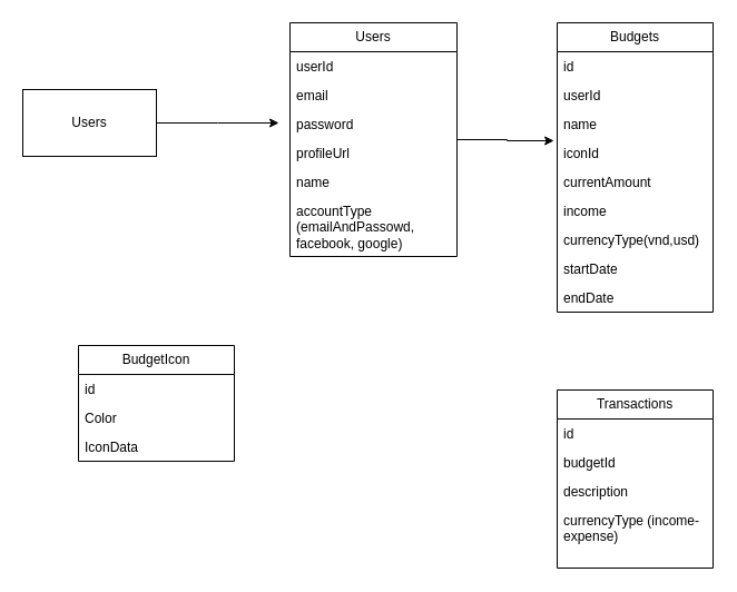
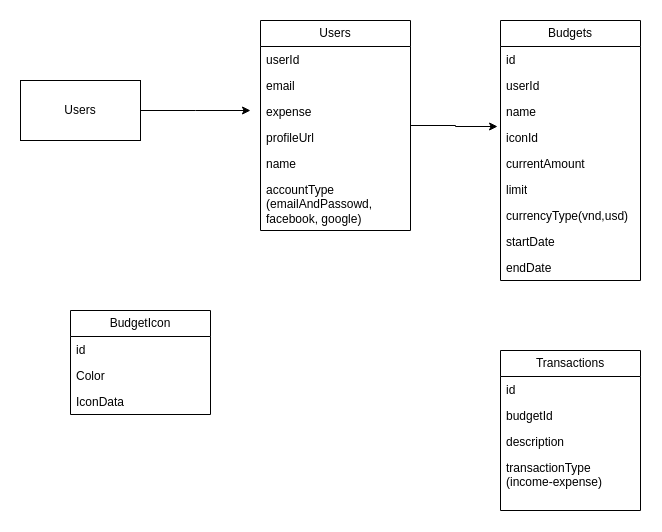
- <mxCell id="8" value="password" style="text;strokeColor=none;fillColor=none;align=left;verticalAlign=top;spacingLeft=4;spacingRight=4;overflow=hidden;rotatable=0;points=[[0,0.5],[1,0.5]];portConstraint=eastwest;whiteSpace=wrap;html=1;" parent="5" vertex="1"><mxGeometry y="78" width="150" height="26" as="geometry" /></mxCell>
+ <mxCell id="8" value="expense" style="text;strokeColor=none;fillColor=none;align=left;verticalAlign=top;spacingLeft=4;spacingRight=4;overflow=hidden;rotatable=0;points=[[0,0.5],[1,0.5]];portConstraint=eastwest;whiteSpace=wrap;html=1;" parent="5" vertex="1"><mxGeometry y="78" width="150" height="26" as="geometry" /></mxCell>
- <mxCell id="22" value="income" style="text;strokeColor=none;fillColor=none;align=left;verticalAlign=top;spacingLeft=4;spacingRight=4;overflow=hidden;rotatable=0;points=[[0,0.5],[1,0.5]];portConstraint=eastwest;whiteSpace=wrap;html=1;" parent="16" vertex="1"><mxGeometry y="156" width="140" height="26" as="geometry" /></mxCell>
+ <mxCell id="22" value="limit" style="text;strokeColor=none;fillColor=none;align=left;verticalAlign=top;spacingLeft=4;spacingRight=4;overflow=hidden;rotatable=0;points=[[0,0.5],[1,0.5]];portConstraint=eastwest;whiteSpace=wrap;html=1;" parent="16" vertex="1"><mxGeometry y="156" width="140" height="26" as="geometry" /></mxCell>
- <mxCell id="30" value="currencyType (income-expense)" style="text;strokeColor=none;fillColor=none;align=left;verticalAlign=top;spacingLeft=4;spacingRight=4;overflow=hidden;rotatable=0;points=[[0,0.5],[1,0.5]];portConstraint=eastwest;whiteSpace=wrap;html=1;" parent="26" vertex="1"><mxGeometry y="104" width="140" height="56" as="geometry" /></mxCell>
+ <mxCell id="30" value="transactionType (income-expense)" style="text;strokeColor=none;fillColor=none;align=left;verticalAlign=top;spacingLeft=4;spacingRight=4;overflow=hidden;rotatable=0;points=[[0,0.5],[1,0.5]];portConstraint=eastwest;whiteSpace=wrap;html=1;" parent="26" vertex="1"><mxGeometry y="104" width="140" height="56" as="geometry" /></mxCell>
